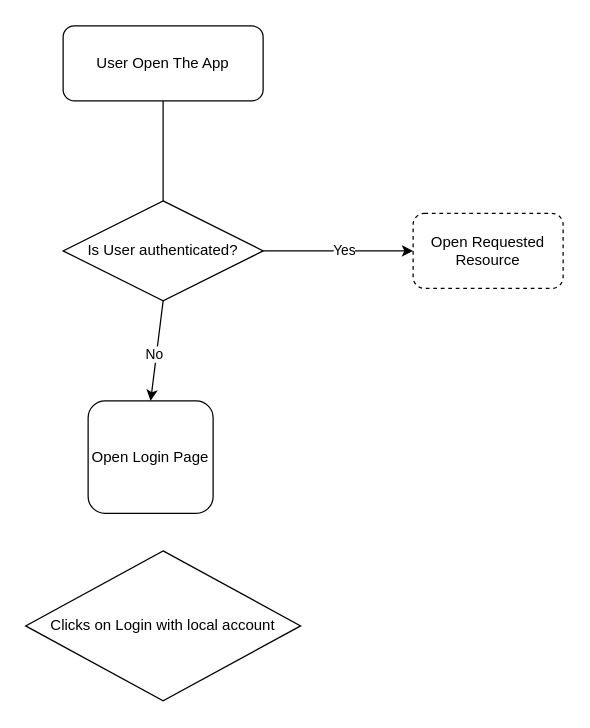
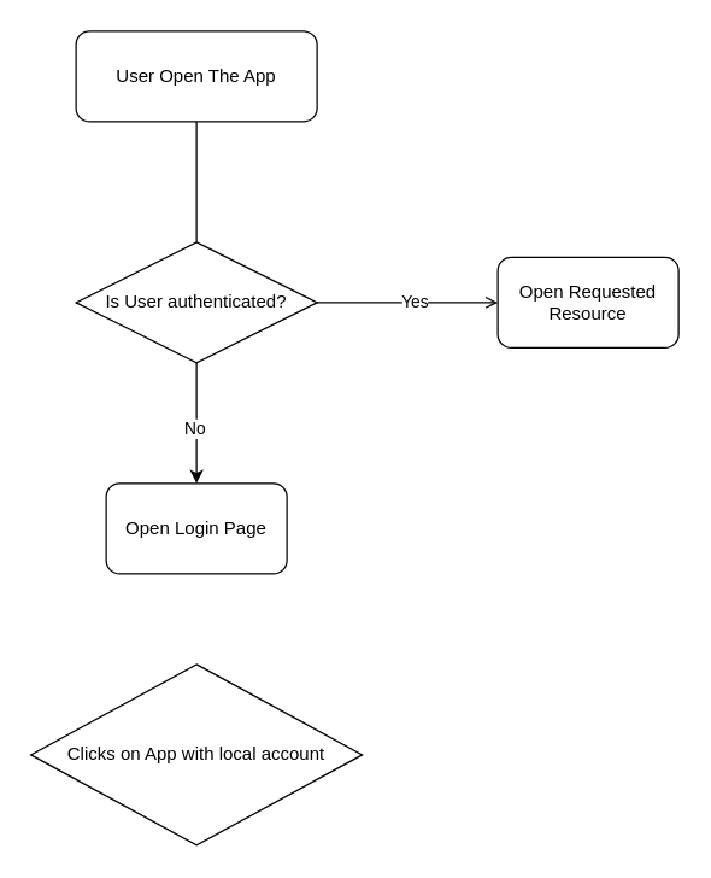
- <mxCell id="5" value="" style="endArrow=classic;html=1;rounded=0;exitX=1;exitY=0.5;exitDx=0;exitDy=0;entryX=0;entryY=0.5;entryDx=0;entryDy=0;" edge="1" parent="1" source="4" target="7"><mxGeometry width="50" height="50" relative="1" as="geometry"><mxPoint x="320" y="200" as="sourcePoint" /><mxPoint x="330" y="200" as="targetPoint" /></mxGeometry></mxCell>
+ <mxCell id="5" value="" style="endArrow=open;html=1;rounded=0;exitX=1;exitY=0.5;exitDx=0;exitDy=0;entryX=0;entryY=0.5;entryDx=0;entryDy=0;" edge="1" parent="1" source="4" target="7"><mxGeometry width="50" height="50" relative="1" as="geometry"><mxPoint x="320" y="200" as="sourcePoint" /><mxPoint x="330" y="200" as="targetPoint" /></mxGeometry></mxCell>
- <mxCell id="7" value="Open Requested Resource" style="rounded=1;whiteSpace=wrap;html=1;dashed=1;" vertex="1" parent="1"><mxGeometry x="330" y="170" width="120" height="60" as="geometry" /></mxCell>
+ <mxCell id="7" value="Open Requested Resource" style="rounded=1;whiteSpace=wrap;html=1;" vertex="1" parent="1"><mxGeometry x="330" y="170" width="120" height="60" as="geometry" /></mxCell>
- <mxCell id="10" value="Open Login Page" style="rounded=1;whiteSpace=wrap;html=1;" vertex="1" parent="1"><mxGeometry x="70" y="320" width="100" height="90" as="geometry" /></mxCell>
+ <mxCell id="10" value="Open Login Page" style="rounded=1;whiteSpace=wrap;html=1;" vertex="1" parent="1"><mxGeometry x="70" y="320" width="120" height="60" as="geometry" /></mxCell>
- <mxCell id="11" value="Clicks on Login with local account" style="rhombus;whiteSpace=wrap;html=1;" vertex="1" parent="1"><mxGeometry x="20" y="440" width="220" height="120" as="geometry" /></mxCell>
+ <mxCell id="11" value="Clicks on App with local account" style="rhombus;whiteSpace=wrap;html=1;" vertex="1" parent="1"><mxGeometry x="20" y="440" width="220" height="120" as="geometry" /></mxCell>
